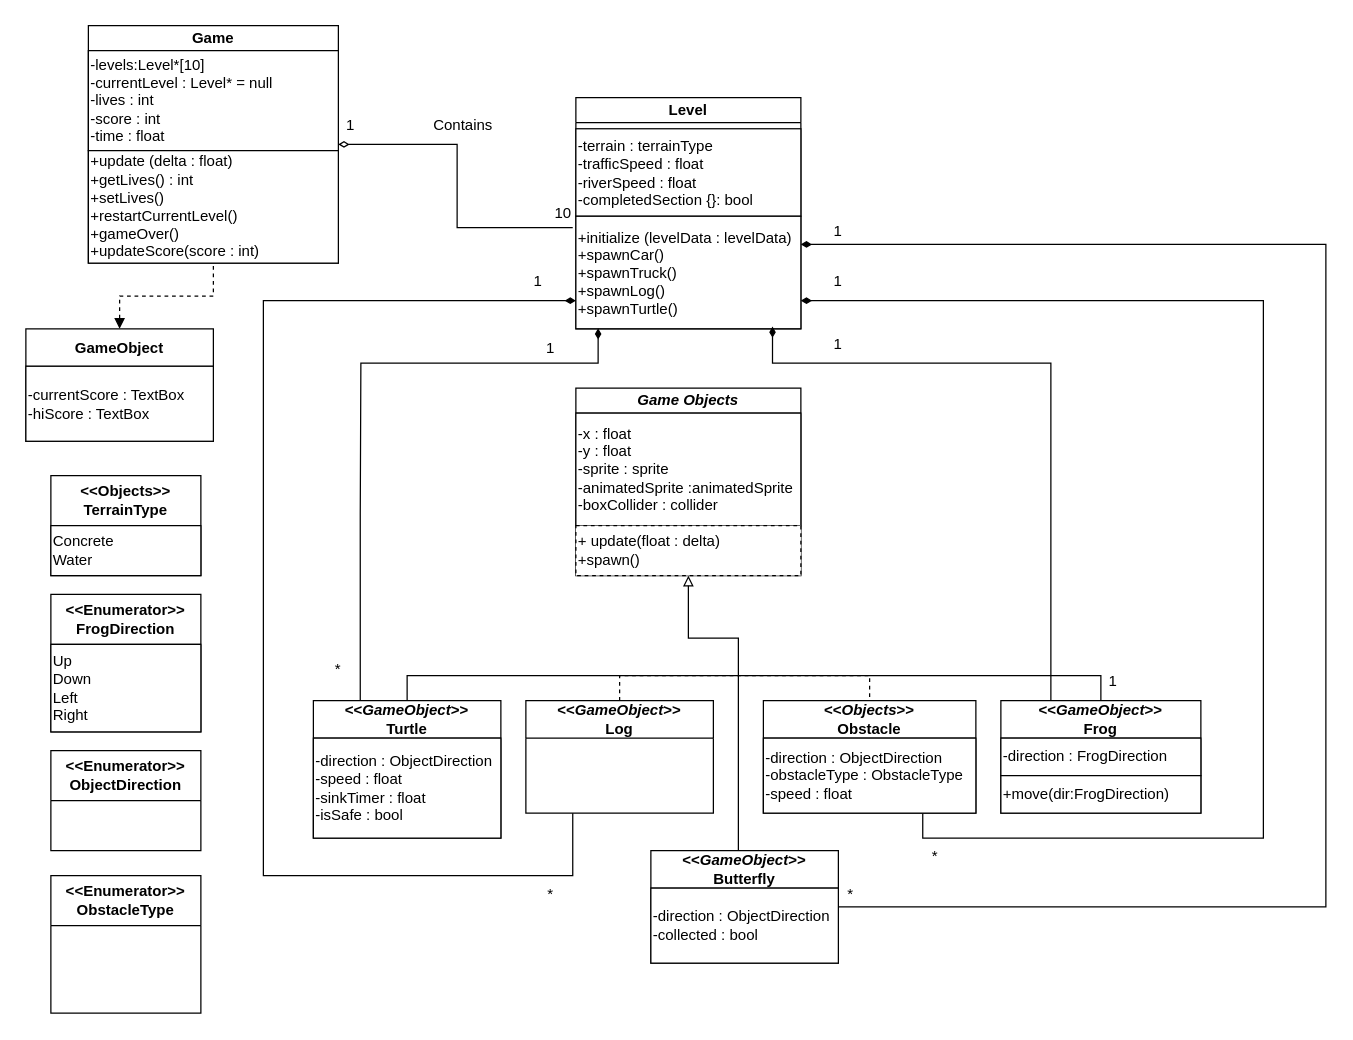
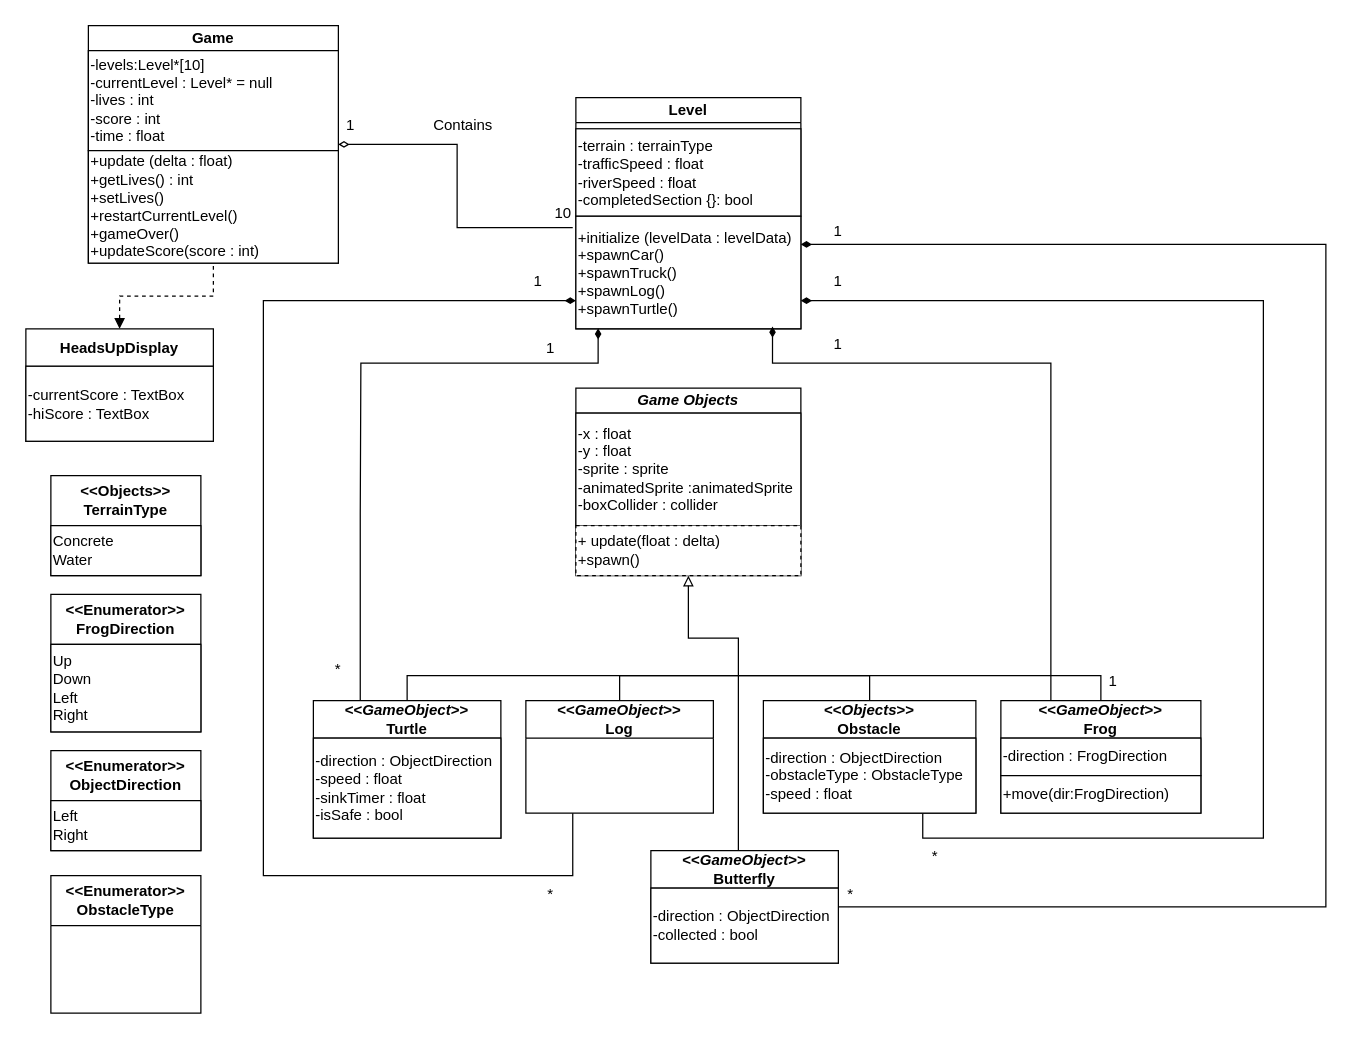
- <mxCell id="6" value="GameObject" style="swimlane;whiteSpace=wrap;html=1;startSize=30;" parent="1" vertex="1"><mxGeometry x="20" y="262.5" width="150" height="90" as="geometry" /></mxCell>
+ <mxCell id="6" value="HeadsUpDisplay" style="swimlane;whiteSpace=wrap;html=1;startSize=30;" parent="1" vertex="1"><mxGeometry x="20" y="262.5" width="150" height="90" as="geometry" /></mxCell>
- <mxCell id="24" style="edgeStyle=orthogonalEdgeStyle;rounded=0;orthogonalLoop=1;jettySize=auto;html=1;exitX=0.5;exitY=0;exitDx=0;exitDy=0;entryX=0.5;entryY=0;entryDx=0;entryDy=0;endArrow=none;endFill=0;dashed=1;" edge="1" parent="1" source="26" target="19"><mxGeometry relative="1" as="geometry" /></mxCell>
+ <mxCell id="24" style="edgeStyle=orthogonalEdgeStyle;rounded=0;orthogonalLoop=1;jettySize=auto;html=1;exitX=0.5;exitY=0;exitDx=0;exitDy=0;entryX=0.5;entryY=0;entryDx=0;entryDy=0;endArrow=none;endFill=0;" edge="1" parent="1" source="26" target="19"><mxGeometry relative="1" as="geometry" /></mxCell>
+ <mxCell id="32" value="&lt;div&gt;Left&lt;/div&gt;&lt;div&gt;Right&lt;/div&gt;" style="rounded=0;whiteSpace=wrap;html=1;align=left;" parent="31" vertex="1"><mxGeometry y="40" width="120" height="40" as="geometry" /></mxCell>
